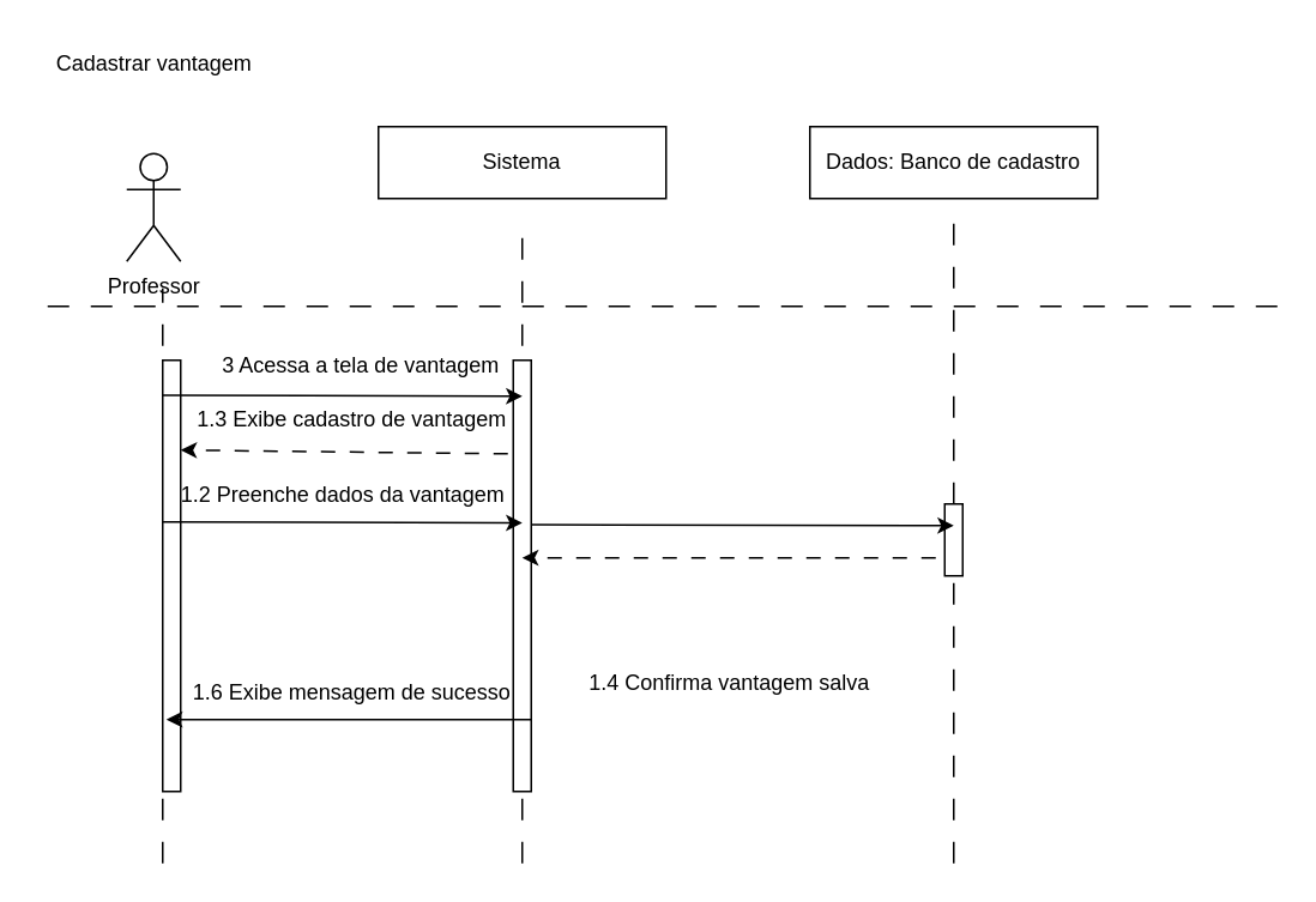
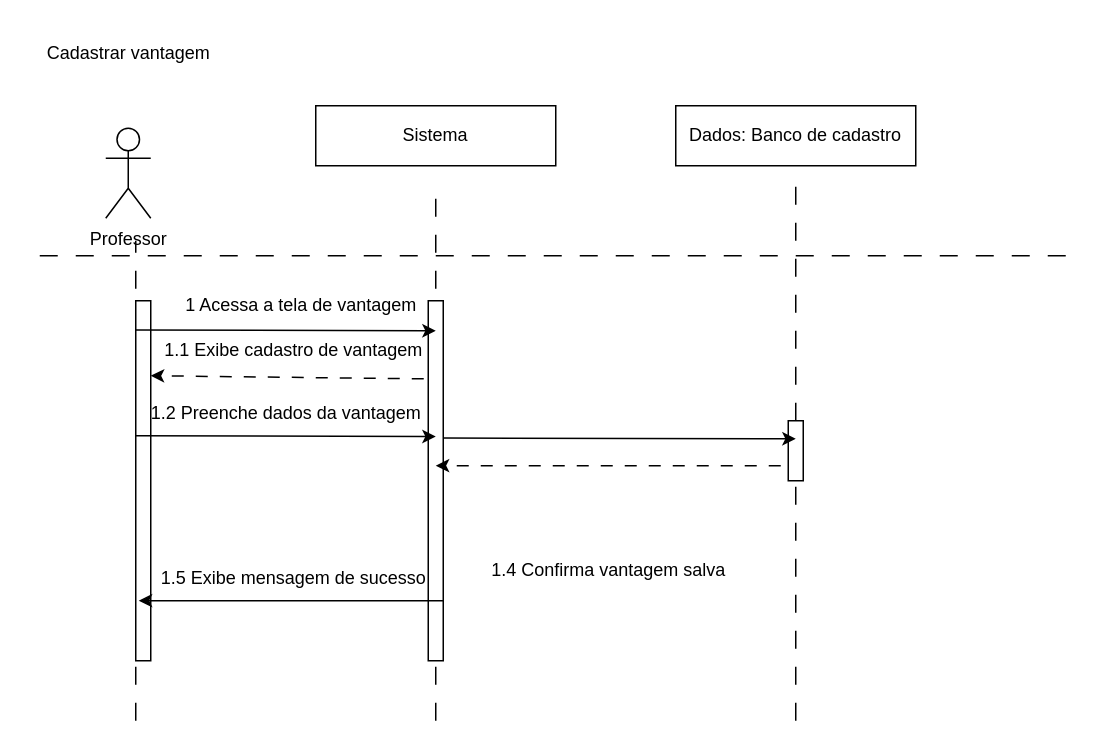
- <mxCell id="15" value="3 Acessa a tela de vantagem" style="text;html=1;align=center;verticalAlign=middle;resizable=0;points=[];autosize=1;strokeColor=none;fillColor=none;" vertex="1" parent="1"><mxGeometry x="110" y="188" width="180" height="30" as="geometry" /></mxCell>
+ <mxCell id="15" value="1 Acessa a tela de vantagem" style="text;html=1;align=center;verticalAlign=middle;resizable=0;points=[];autosize=1;strokeColor=none;fillColor=none;" vertex="1" parent="1"><mxGeometry x="110" y="188" width="180" height="30" as="geometry" /></mxCell>
- <mxCell id="16" value="1.3 Exibe cadastro de vantagem" style="text;html=1;align=center;verticalAlign=middle;resizable=0;points=[];autosize=1;strokeColor=none;fillColor=none;" vertex="1" parent="1"><mxGeometry x="95" y="218" width="200" height="30" as="geometry" /></mxCell>
+ <mxCell id="16" value="1.1 Exibe cadastro de vantagem" style="text;html=1;align=center;verticalAlign=middle;resizable=0;points=[];autosize=1;strokeColor=none;fillColor=none;" vertex="1" parent="1"><mxGeometry x="95" y="218" width="200" height="30" as="geometry" /></mxCell>
- <mxCell id="23" value="1.6 Exibe mensagem de sucesso" style="text;html=1;align=center;verticalAlign=middle;resizable=0;points=[];autosize=1;strokeColor=none;fillColor=none;" vertex="1" parent="1"><mxGeometry x="95" y="370" width="200" height="30" as="geometry" /></mxCell>
+ <mxCell id="23" value="1.5 Exibe mensagem de sucesso" style="text;html=1;align=center;verticalAlign=middle;resizable=0;points=[];autosize=1;strokeColor=none;fillColor=none;" vertex="1" parent="1"><mxGeometry x="95" y="370" width="200" height="30" as="geometry" /></mxCell>
